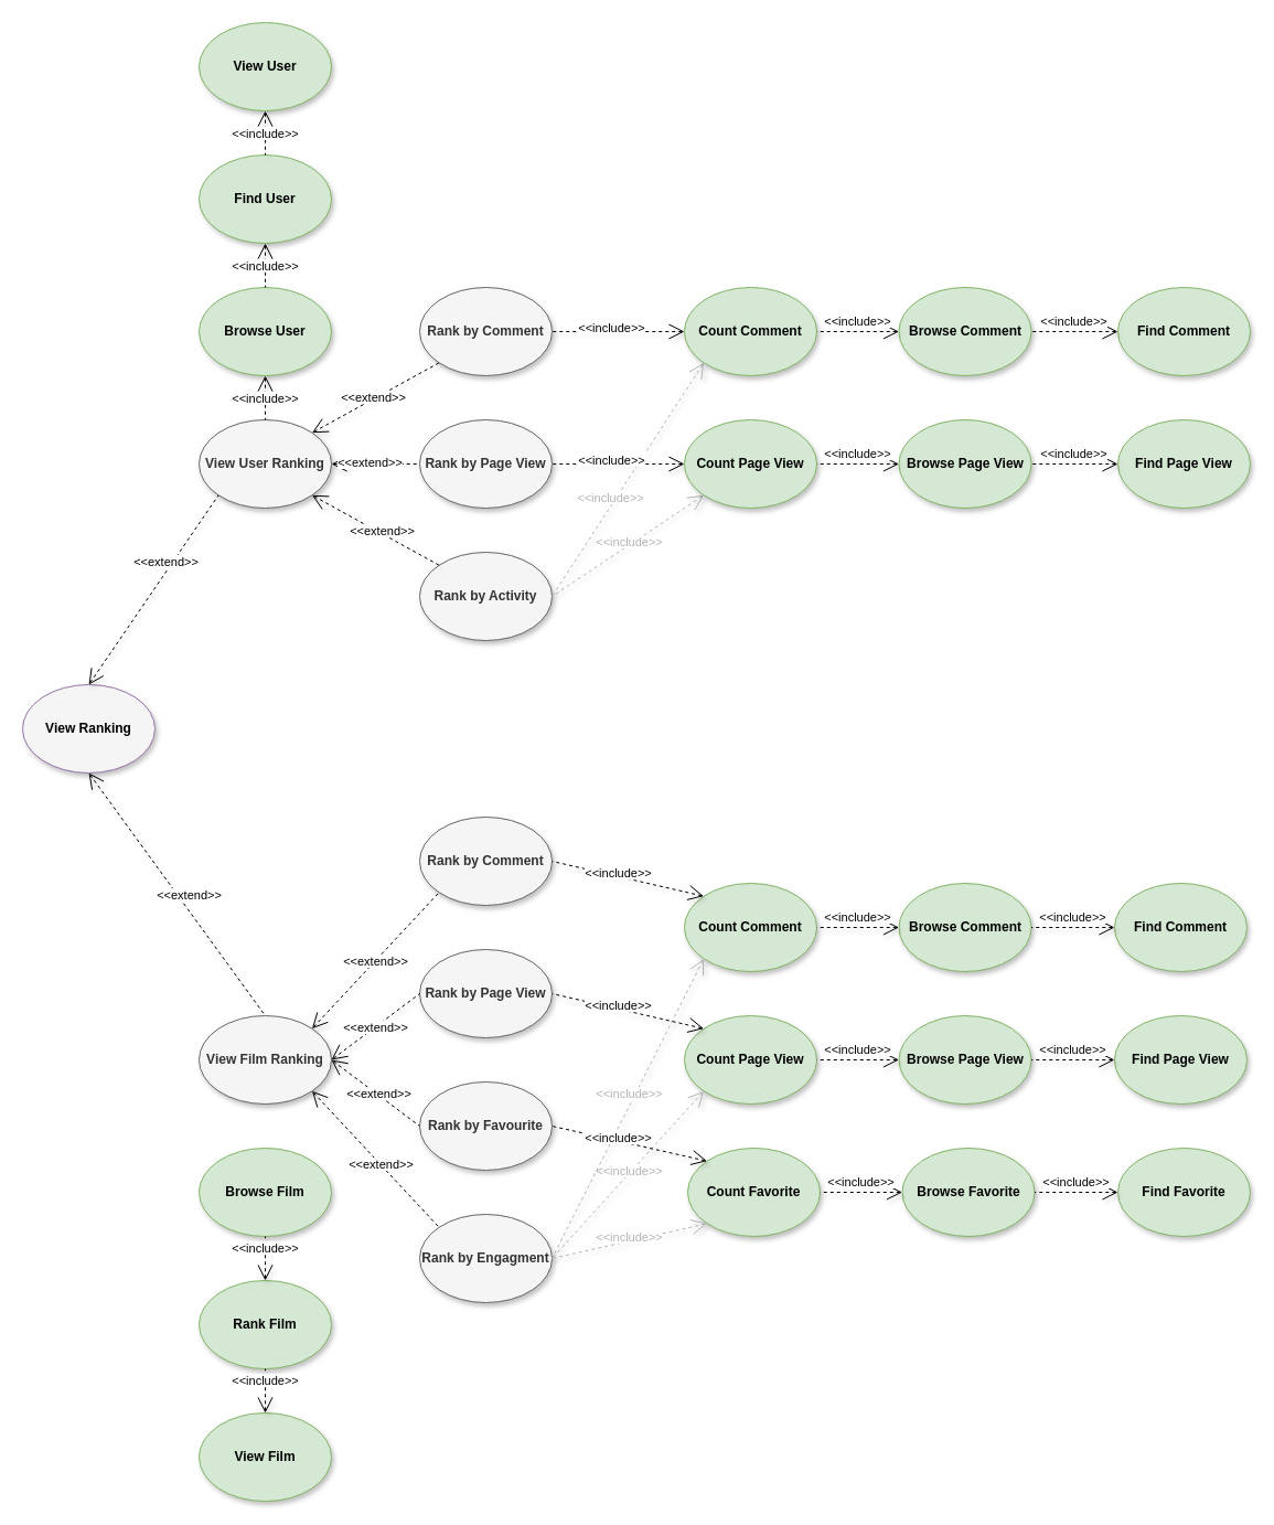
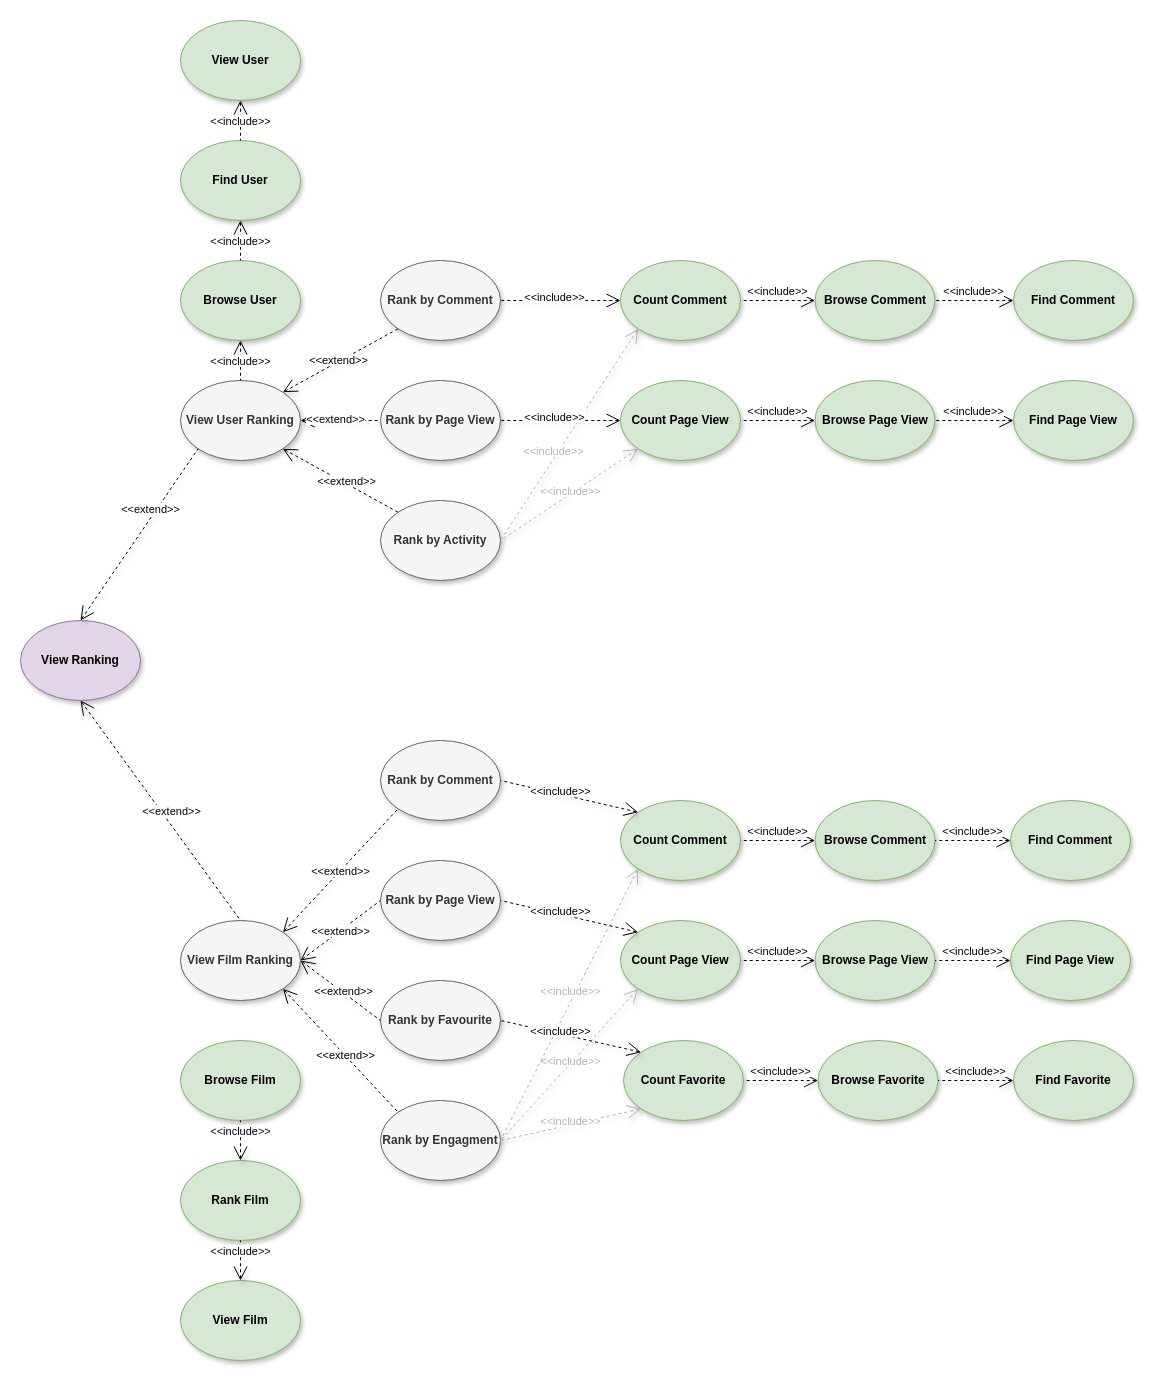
- <mxCell id="2" value="View Ranking" style="ellipse;whiteSpace=wrap;html=1;fontStyle=1;fillColor=#f5f5f5;strokeColor=#9673a6;shadow=1;" parent="1" vertex="1"><mxGeometry x="20" y="620" width="120" height="80" as="geometry" /></mxCell>
+ <mxCell id="2" value="View Ranking" style="ellipse;whiteSpace=wrap;html=1;fontStyle=1;fillColor=#e1d5e7;strokeColor=#9673a6;shadow=1;" parent="1" vertex="1"><mxGeometry x="20" y="620" width="120" height="80" as="geometry" /></mxCell>
